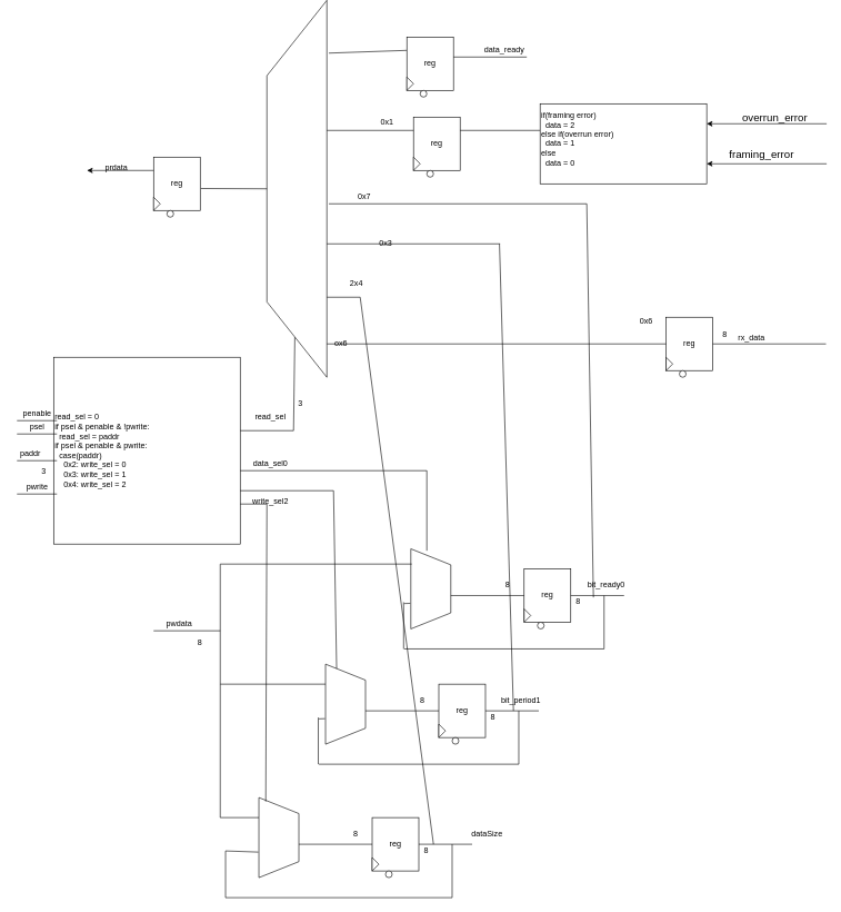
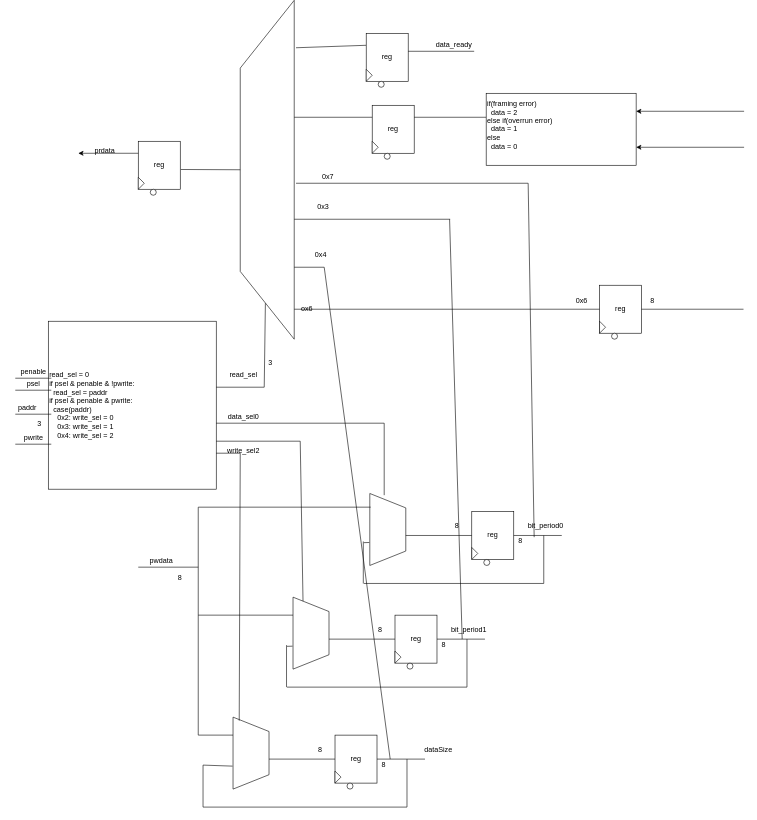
- <mxCell id="110" value="&lt;span style=&quot;left: 89.578px ; top: 479.849px ; font-size: 16.185px ; font-family: sans-serif ; transform: scalex(0.791)&quot;&gt;overrun_error&lt;/span&gt;" style="text;html=1;align=center;verticalAlign=middle;resizable=0;points=[];autosize=1;" parent="1" vertex="1"><mxGeometry x="1097" y="130" width="130" height="20" as="geometry" /></mxCell>
- <mxCell id="30" value="0x1" style="text;html=1;align=center;verticalAlign=middle;resizable=0;points=[];autosize=1;" parent="1" vertex="1"><mxGeometry x="560" y="138" width="40" height="20" as="geometry" /></mxCell>
- <mxCell id="111" value="&lt;span style=&quot;left: 89.578px ; top: 520.055px ; font-size: 16.185px ; font-family: sans-serif ; transform: scalex(0.803)&quot;&gt;framing_error&lt;/span&gt;" style="text;html=1;align=center;verticalAlign=middle;resizable=0;points=[];autosize=1;" parent="1" vertex="1"><mxGeometry x="1077" y="186" width="130" height="20" as="geometry" /></mxCell>
- <mxCell id="101" value="0x3" style="text;html=1;align=center;verticalAlign=middle;resizable=0;points=[];autosize=1;" parent="1" vertex="1"><mxGeometry x="558" y="320" width="40" height="20" as="geometry" /></mxCell>
+ <mxCell id="101" value="0x3" style="text;html=1;align=center;verticalAlign=middle;resizable=0;points=[];autosize=1;" parent="1" vertex="1"><mxGeometry x="518" y="300" width="40" height="20" as="geometry" /></mxCell>
- <mxCell id="105" value="2x4" style="text;html=1;align=center;verticalAlign=middle;resizable=0;points=[];autosize=1;" parent="1" vertex="1"><mxGeometry x="514" y="379" width="40" height="20" as="geometry" /></mxCell>
+ <mxCell id="105" value="0x4" style="text;html=1;align=center;verticalAlign=middle;resizable=0;points=[];autosize=1;" parent="1" vertex="1"><mxGeometry x="514" y="379" width="40" height="20" as="geometry" /></mxCell>
- <mxCell id="37" value="0x6" style="text;html=1;align=center;verticalAlign=middle;resizable=0;points=[];autosize=1;" parent="1" vertex="1"><mxGeometry x="949" y="436" width="40" height="20" as="geometry" /></mxCell>
+ <mxCell id="37" value="0x6" style="text;html=1;align=center;verticalAlign=middle;resizable=0;points=[];autosize=1;" parent="1" vertex="1"><mxGeometry x="949" y="456" width="40" height="20" as="geometry" /></mxCell>
- <mxCell id="39" value="rx_data" style="text;html=1;align=center;verticalAlign=middle;resizable=0;points=[];autosize=1;" parent="1" vertex="1"><mxGeometry x="1097" y="461" width="60" height="20" as="geometry" /></mxCell>
- <mxCell id="54" value="bit_ready0" style="text;html=1;align=center;verticalAlign=middle;resizable=0;points=[];autosize=1;" parent="1" vertex="1"><mxGeometry x="869" y="831.17" width="80" height="20" as="geometry" /></mxCell>
+ <mxCell id="54" value="bit_period0" style="text;html=1;align=center;verticalAlign=middle;resizable=0;points=[];autosize=1;" parent="1" vertex="1"><mxGeometry x="869" y="831.17" width="80" height="20" as="geometry" /></mxCell>
